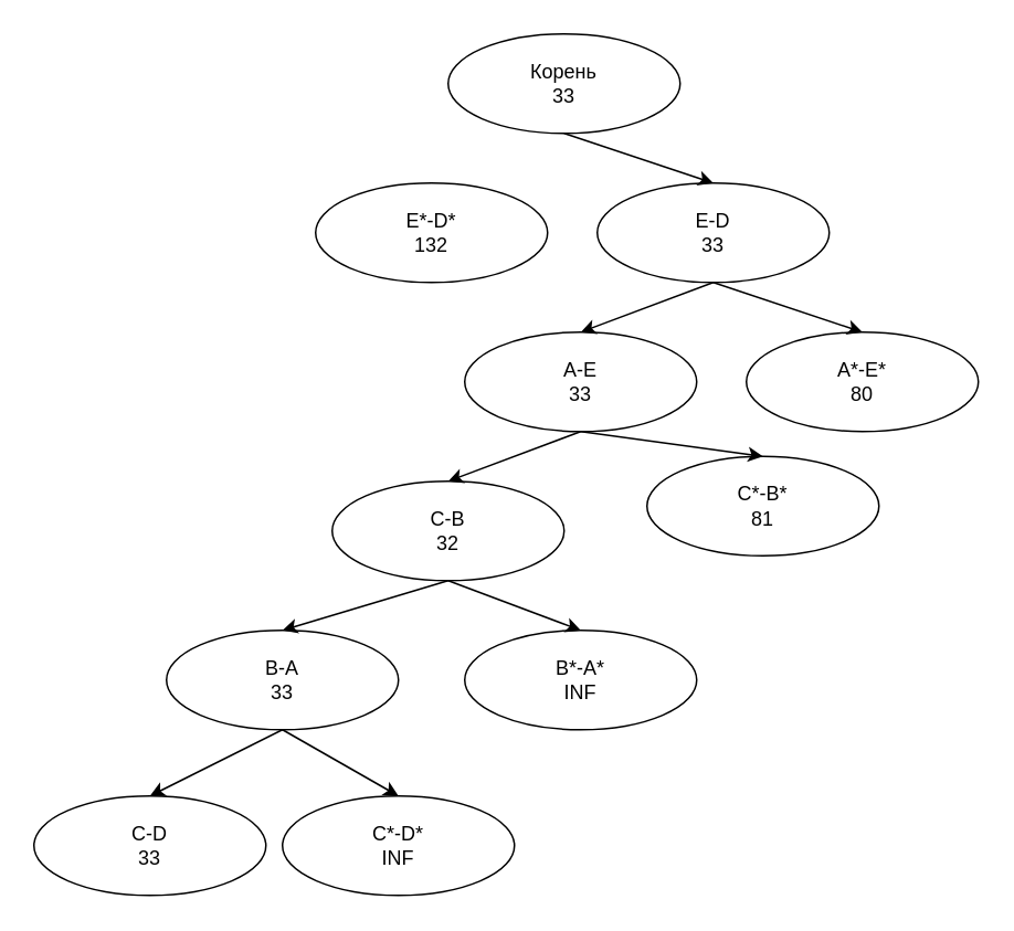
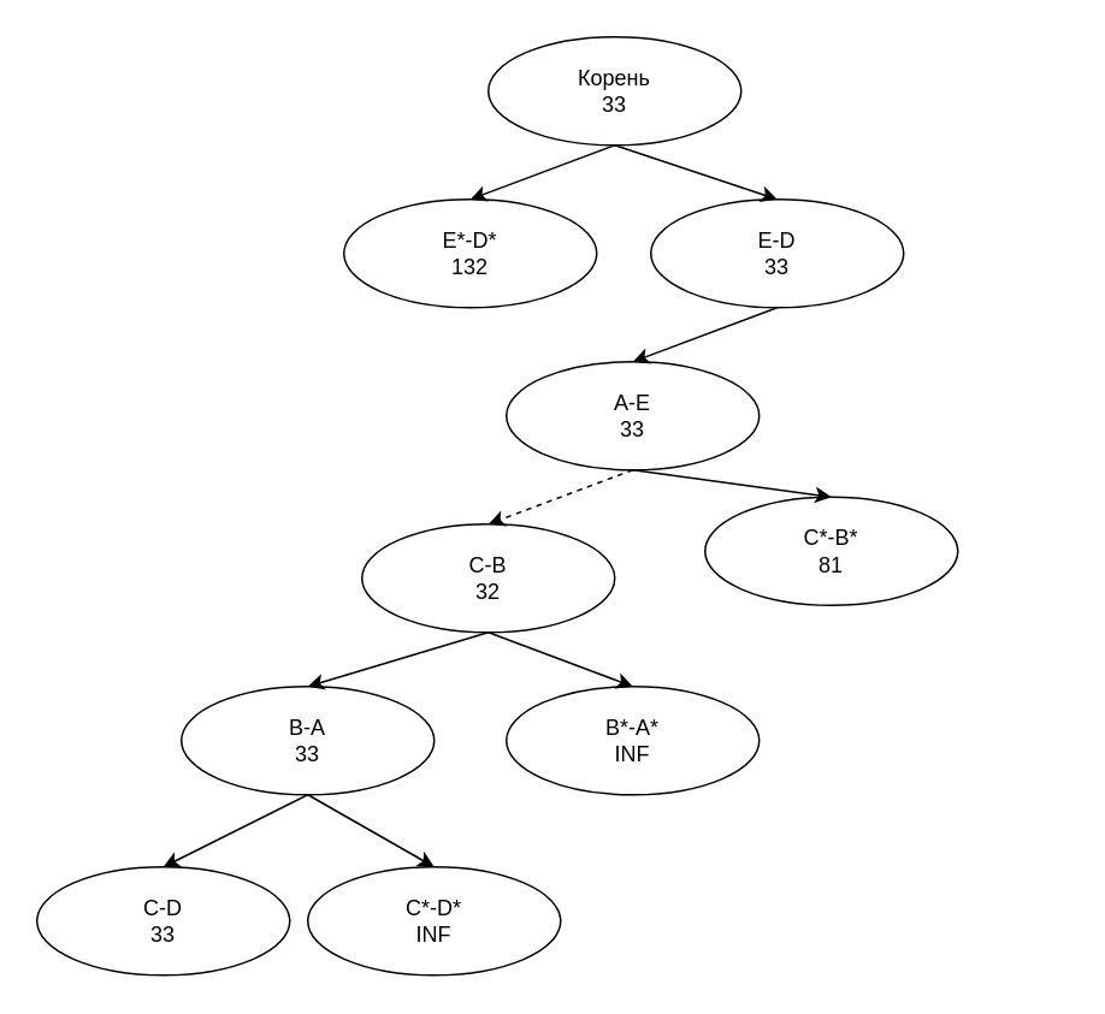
+ <mxCell id="13" value="" style="endArrow=classic;html=1;rounded=0;exitX=0.5;exitY=1;exitDx=0;exitDy=0;entryX=0.5;entryY=0;entryDx=0;entryDy=0;" edge="1" parent="1" source="2" target="3"><mxGeometry width="50" height="50" relative="1" as="geometry"><mxPoint x="450" y="320" as="sourcePoint" /><mxPoint x="500" y="270" as="targetPoint" /></mxGeometry></mxCell>
- <mxCell id="16" value="" style="endArrow=classic;html=1;rounded=0;exitX=0.5;exitY=1;exitDx=0;exitDy=0;entryX=0.5;entryY=0;entryDx=0;entryDy=0;" edge="1" parent="1" source="4" target="6"><mxGeometry width="50" height="50" relative="1" as="geometry"><mxPoint x="440" y="180" as="sourcePoint" /><mxPoint x="400" y="220" as="targetPoint" /></mxGeometry></mxCell>
- <mxCell id="6" value="A*-E*&lt;div&gt;80&lt;/div&gt;" style="ellipse;whiteSpace=wrap;html=1;" vertex="1" parent="1"><mxGeometry x="450" y="200" width="140" height="60" as="geometry" /></mxCell>
- <mxCell id="17" value="" style="endArrow=classic;html=1;rounded=0;entryX=0.5;entryY=0;entryDx=0;entryDy=0;exitX=0.5;exitY=1;exitDx=0;exitDy=0;" edge="1" parent="1" source="5" target="7"><mxGeometry width="50" height="50" relative="1" as="geometry"><mxPoint x="350" y="270" as="sourcePoint" /><mxPoint x="360" y="210" as="targetPoint" /></mxGeometry></mxCell>
+ <mxCell id="17" value="" style="endArrow=classic;html=1;rounded=0;entryX=0.5;entryY=0;entryDx=0;entryDy=0;exitX=0.5;exitY=1;exitDx=0;exitDy=0;dashed=1;" edge="1" parent="1" source="5" target="7"><mxGeometry width="50" height="50" relative="1" as="geometry"><mxPoint x="350" y="270" as="sourcePoint" /><mxPoint x="360" y="210" as="targetPoint" /></mxGeometry></mxCell>
